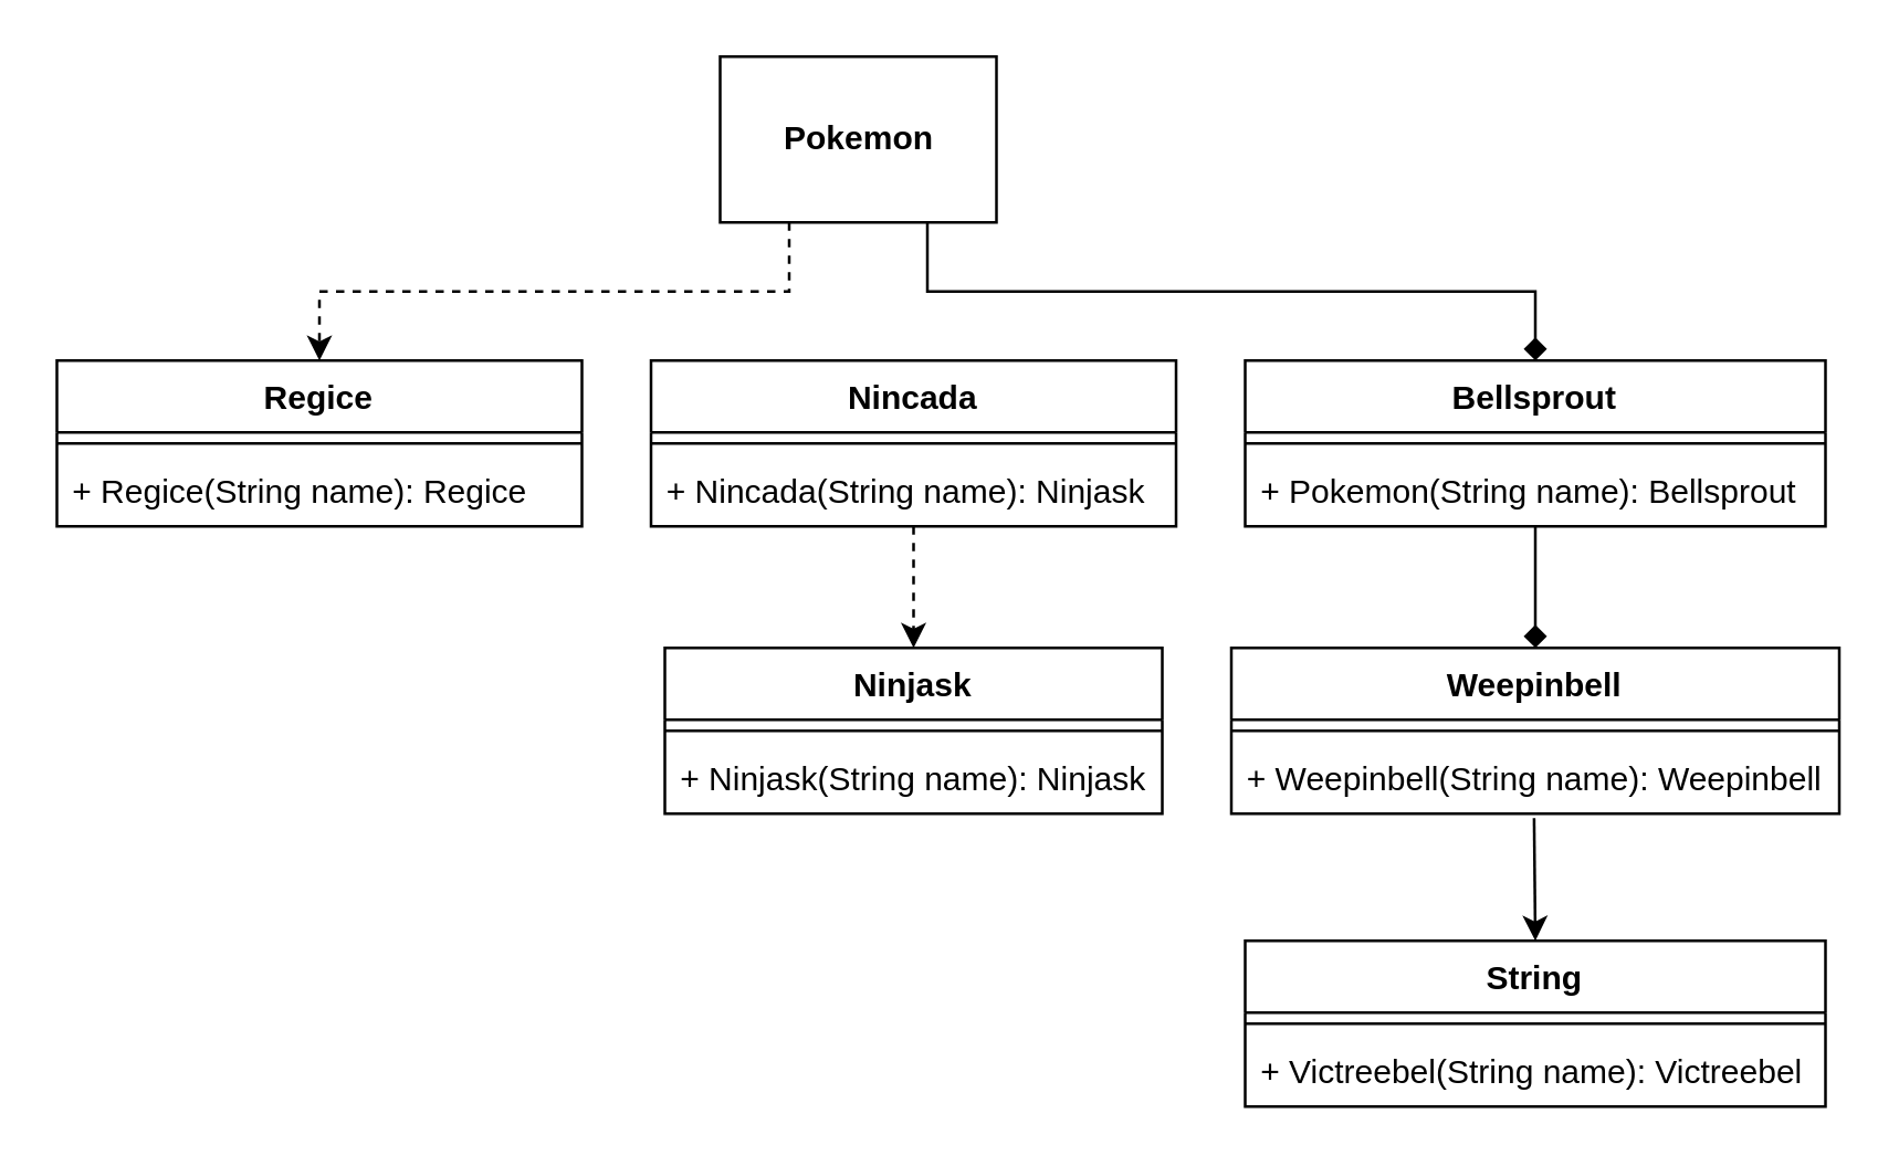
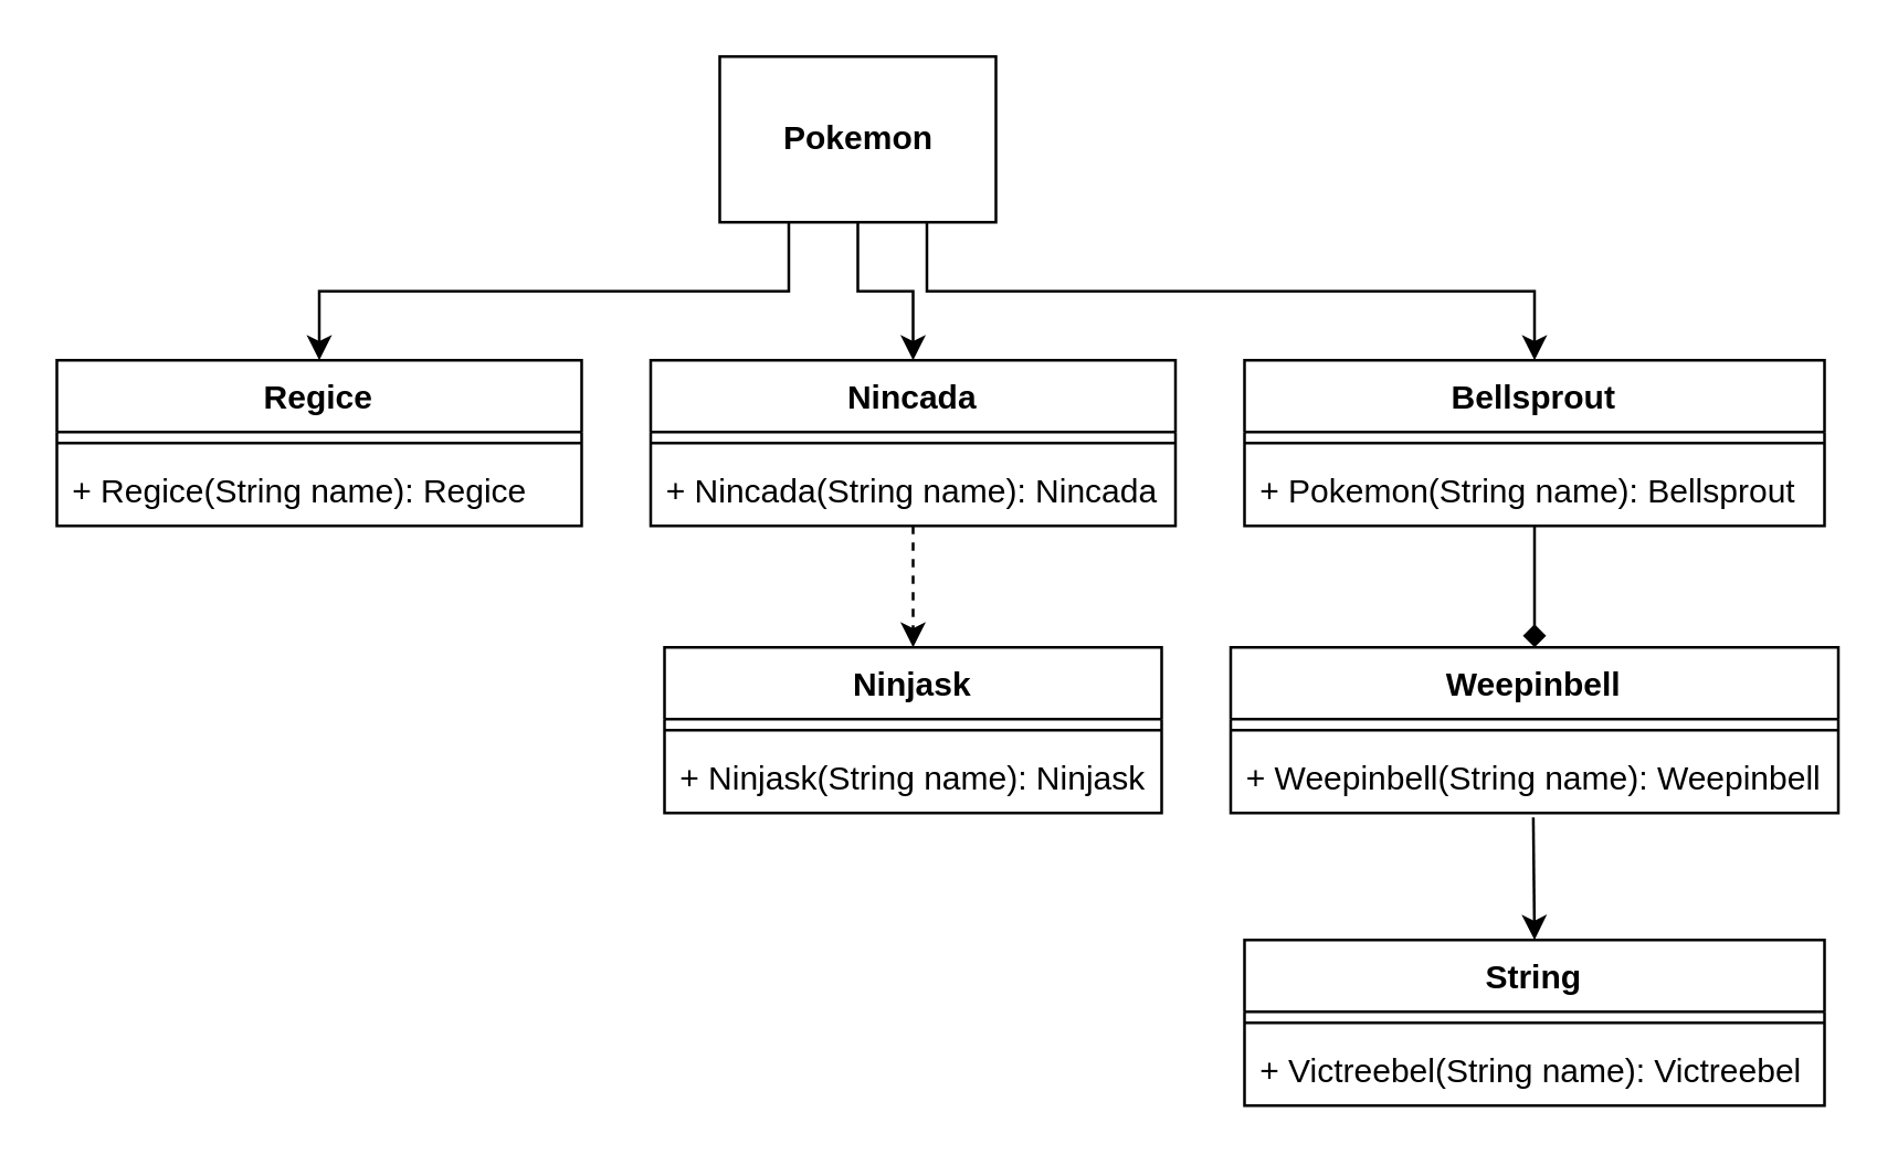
- <mxCell id="9" style="edgeStyle=orthogonalEdgeStyle;rounded=0;orthogonalLoop=1;jettySize=auto;html=1;exitX=0.25;exitY=1;exitDx=0;exitDy=0;dashed=1;" edge="1" parent="1" source="12" target="2"><mxGeometry relative="1" as="geometry" /></mxCell>
+ <mxCell id="9" style="edgeStyle=orthogonalEdgeStyle;rounded=0;orthogonalLoop=1;jettySize=auto;html=1;exitX=0.25;exitY=1;exitDx=0;exitDy=0;" edge="1" parent="1" source="12" target="2"><mxGeometry relative="1" as="geometry" /></mxCell>
+ <mxCell id="10" style="edgeStyle=orthogonalEdgeStyle;rounded=0;orthogonalLoop=1;jettySize=auto;html=1;exitX=0.5;exitY=1;exitDx=0;exitDy=0;" edge="1" parent="1" source="12" target="6"><mxGeometry relative="1" as="geometry" /></mxCell>
- <mxCell id="11" style="edgeStyle=orthogonalEdgeStyle;rounded=0;orthogonalLoop=1;jettySize=auto;html=1;exitX=0.75;exitY=1;exitDx=0;exitDy=0;entryX=0.5;entryY=0;entryDx=0;entryDy=0;endArrow=diamond;" edge="1" parent="1" source="12" target="14"><mxGeometry relative="1" as="geometry" /></mxCell>
+ <mxCell id="11" style="edgeStyle=orthogonalEdgeStyle;rounded=0;orthogonalLoop=1;jettySize=auto;html=1;exitX=0.75;exitY=1;exitDx=0;exitDy=0;entryX=0.5;entryY=0;entryDx=0;entryDy=0;" edge="1" parent="1" source="12" target="14"><mxGeometry relative="1" as="geometry" /></mxCell>
- <mxCell id="8" value="+ Nincada(String name): Ninjask" style="text;strokeColor=none;fillColor=none;align=left;verticalAlign=top;spacingLeft=4;spacingRight=4;overflow=hidden;rotatable=0;points=[[0,0.5],[1,0.5]];portConstraint=eastwest;" vertex="1" parent="6"><mxGeometry y="34" width="190" height="26" as="geometry" /></mxCell>
+ <mxCell id="8" value="+ Nincada(String name): Nincada" style="text;strokeColor=none;fillColor=none;align=left;verticalAlign=top;spacingLeft=4;spacingRight=4;overflow=hidden;rotatable=0;points=[[0,0.5],[1,0.5]];portConstraint=eastwest;" vertex="1" parent="6"><mxGeometry y="34" width="190" height="26" as="geometry" /></mxCell>
